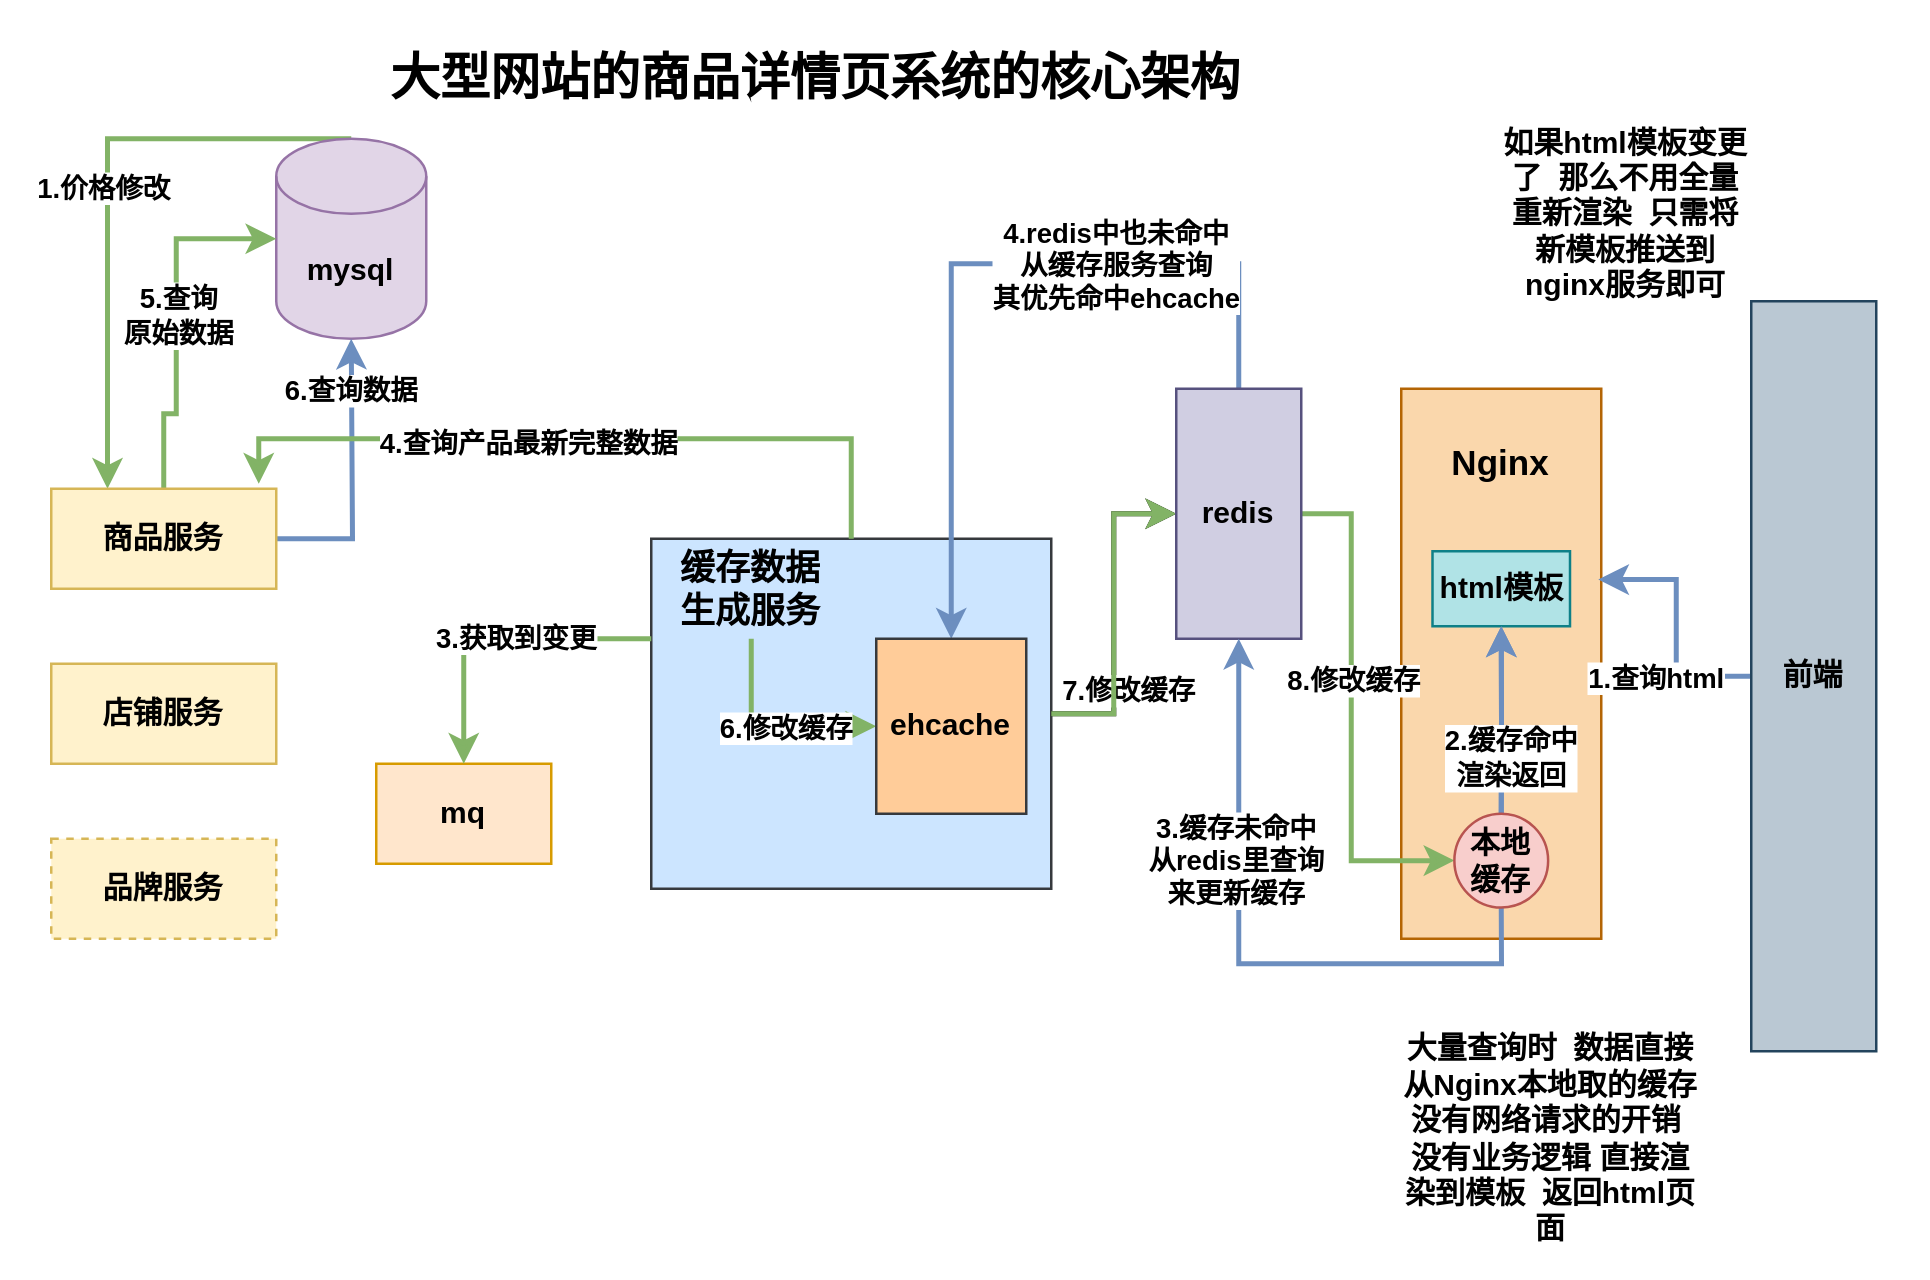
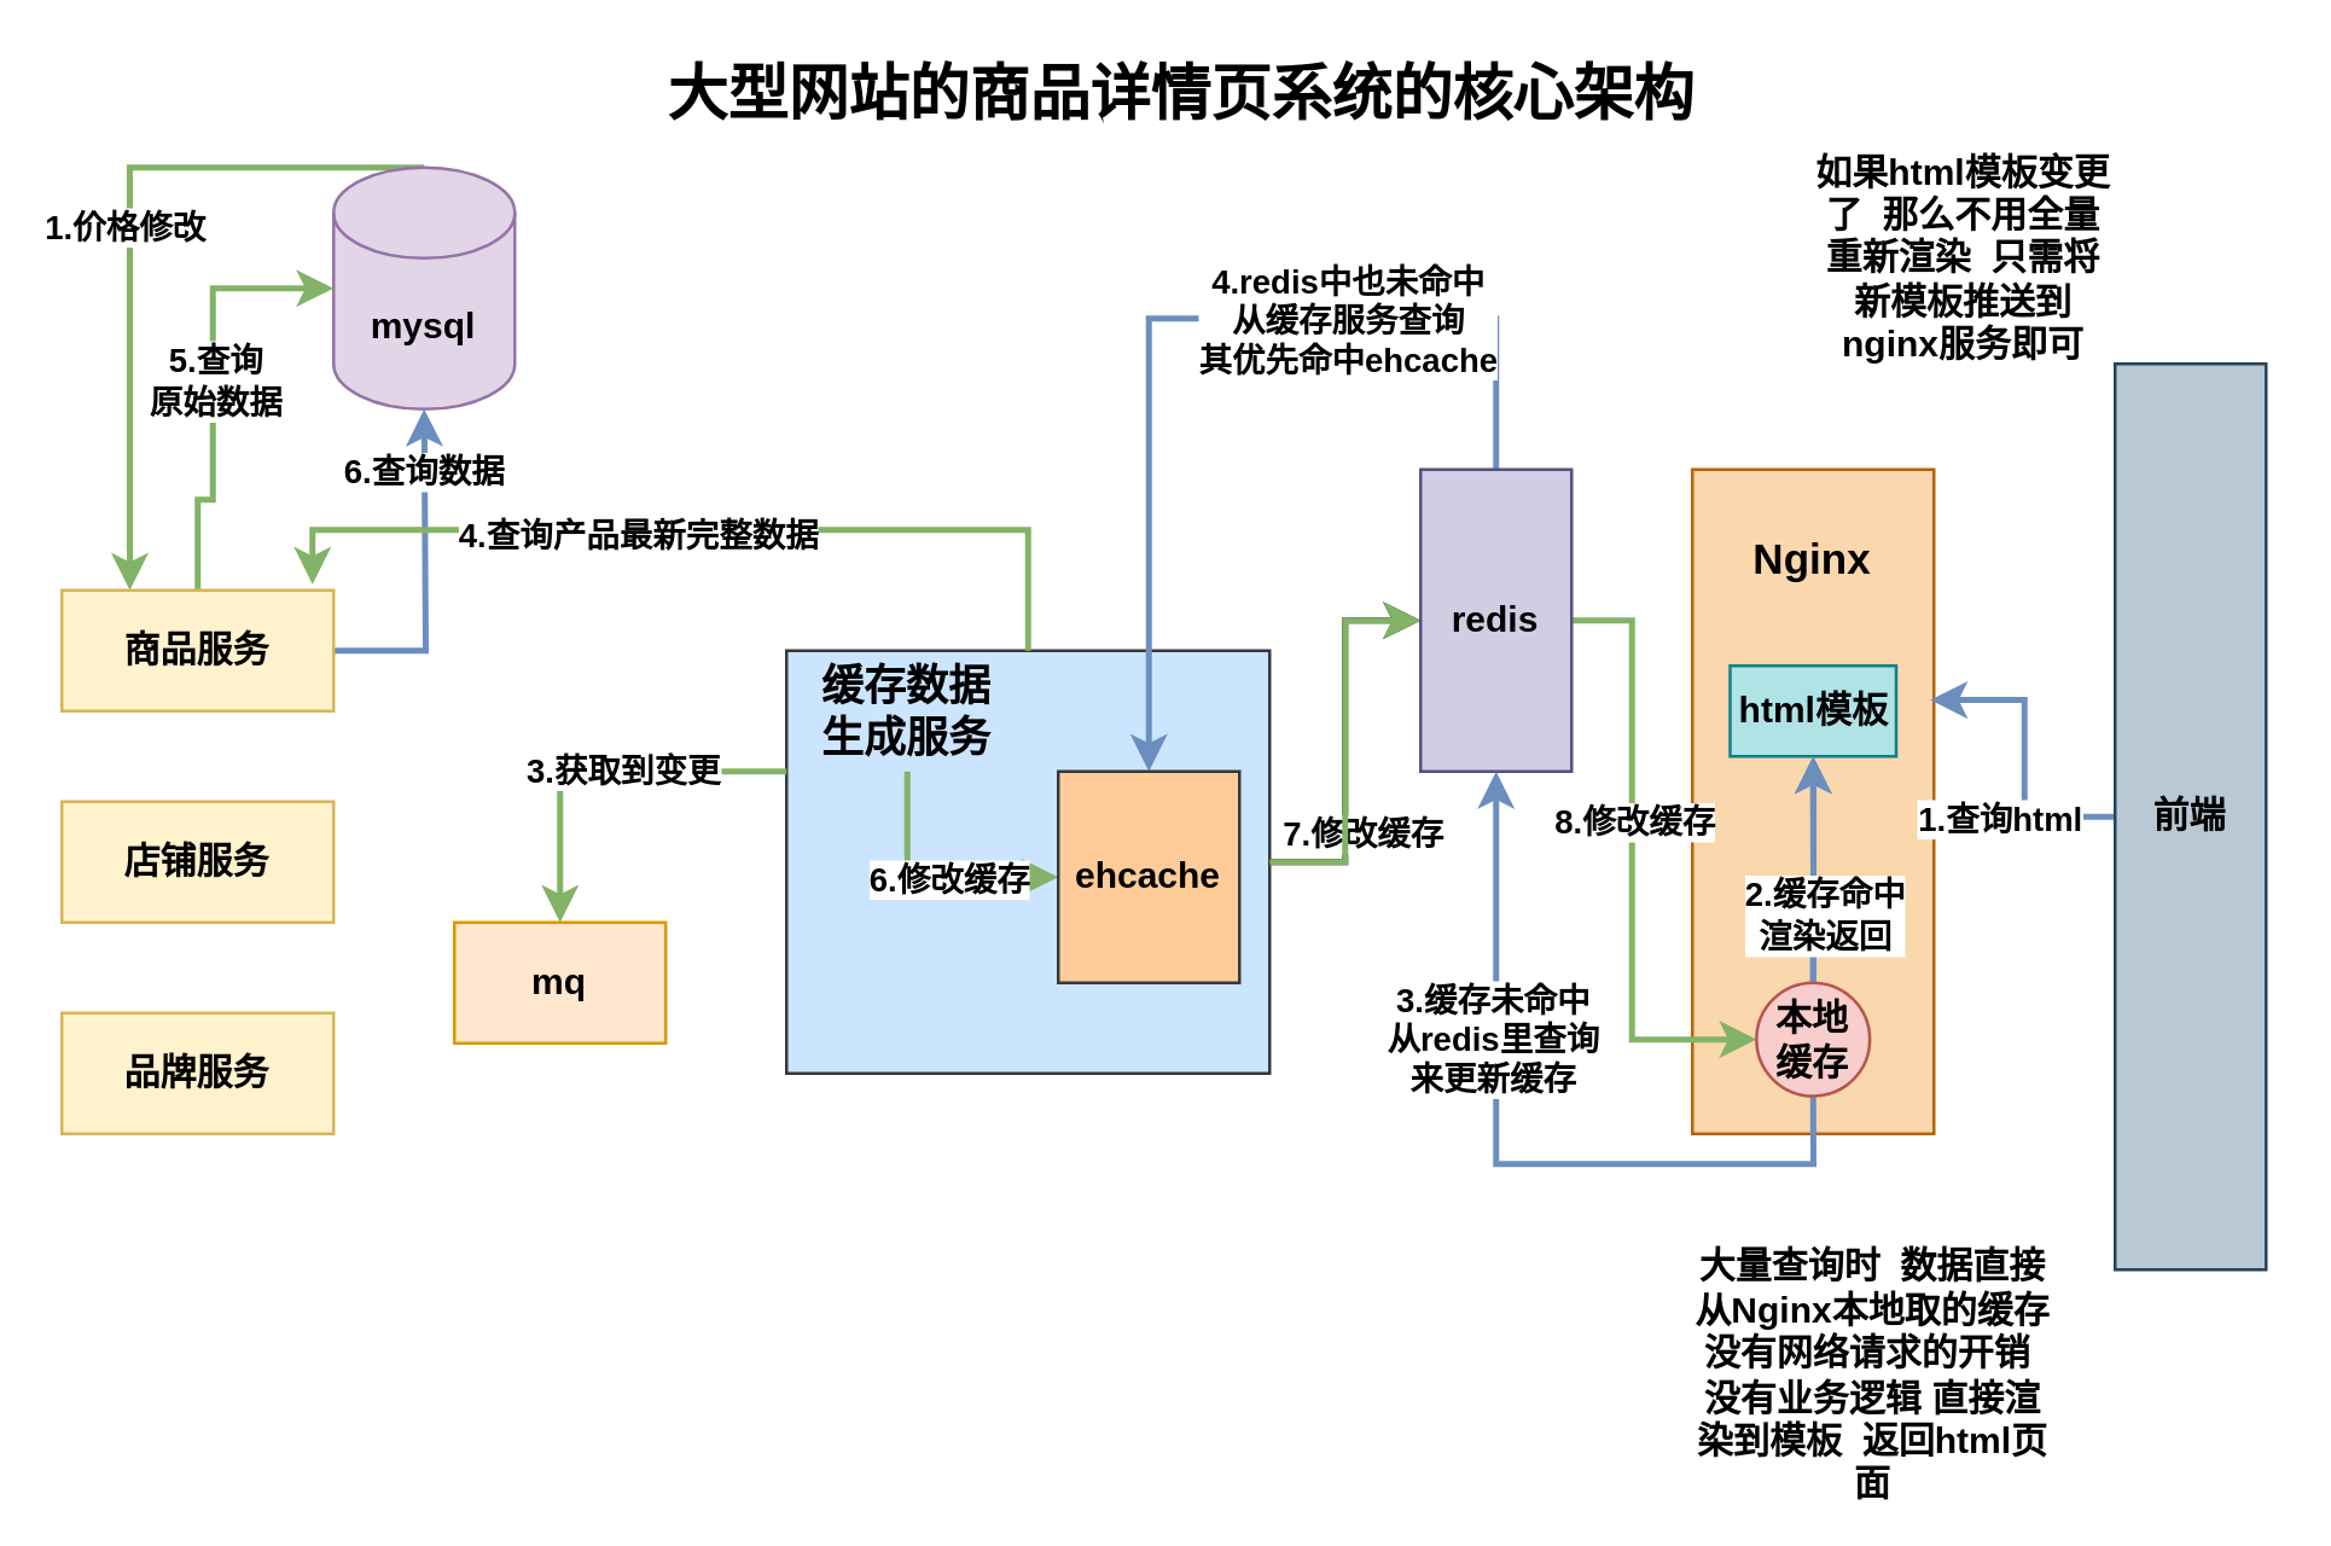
- <mxCell id="44" value="&lt;b&gt;&lt;font style=&quot;font-size: 20px&quot;&gt;大型网站的商品详情页系统的核心架构&lt;/font&gt;&lt;/b&gt;" style="text;html=1;strokeColor=none;fillColor=none;align=center;verticalAlign=middle;whiteSpace=wrap;rounded=0;" vertex="1" parent="1"><mxGeometry x="126" y="20" width="400" height="20" as="geometry" /></mxCell>
+ <mxCell id="44" value="&lt;b&gt;&lt;font style=&quot;font-size: 20px&quot;&gt;大型网站的商品详情页系统的核心架构&lt;/font&gt;&lt;/b&gt;" style="text;html=1;strokeColor=none;fillColor=none;align=center;verticalAlign=middle;whiteSpace=wrap;rounded=0;" vertex="1" parent="1"><mxGeometry x="191" y="20" width="400" height="20" as="geometry" /></mxCell>
- <mxCell id="13" value="&lt;b&gt;品牌服务&lt;/b&gt;" style="rounded=0;whiteSpace=wrap;html=1;fillColor=#fff2cc;strokeColor=#d6b656;dashed=1;" vertex="1" parent="1"><mxGeometry x="20" y="335" width="90" height="40" as="geometry" /></mxCell>
+ <mxCell id="13" value="&lt;b&gt;品牌服务&lt;/b&gt;" style="rounded=0;whiteSpace=wrap;html=1;fillColor=#fff2cc;strokeColor=#d6b656;" vertex="1" parent="1"><mxGeometry x="20" y="335" width="90" height="40" as="geometry" /></mxCell>
